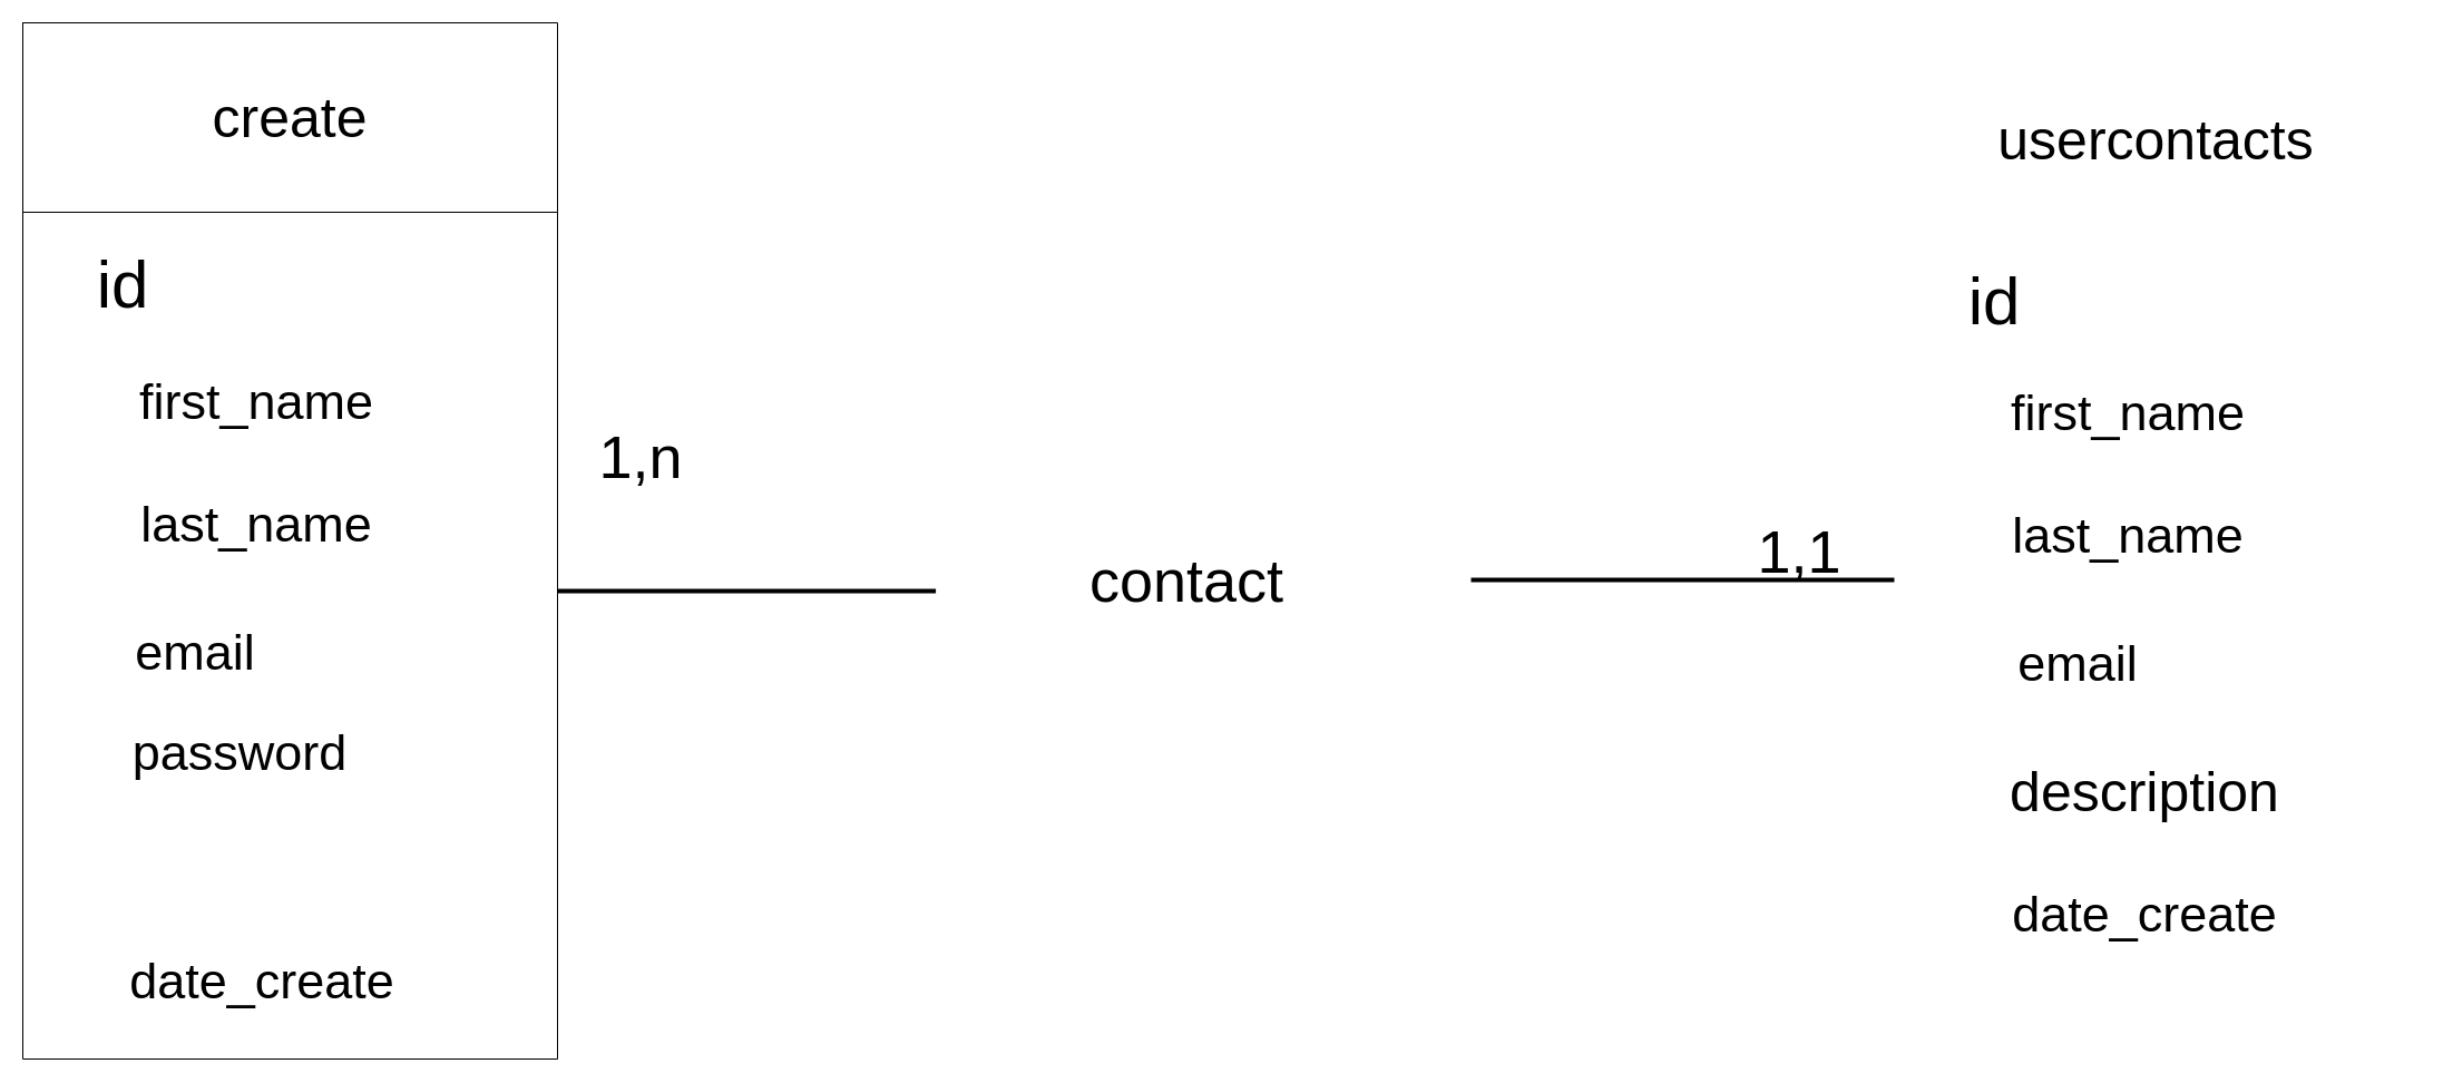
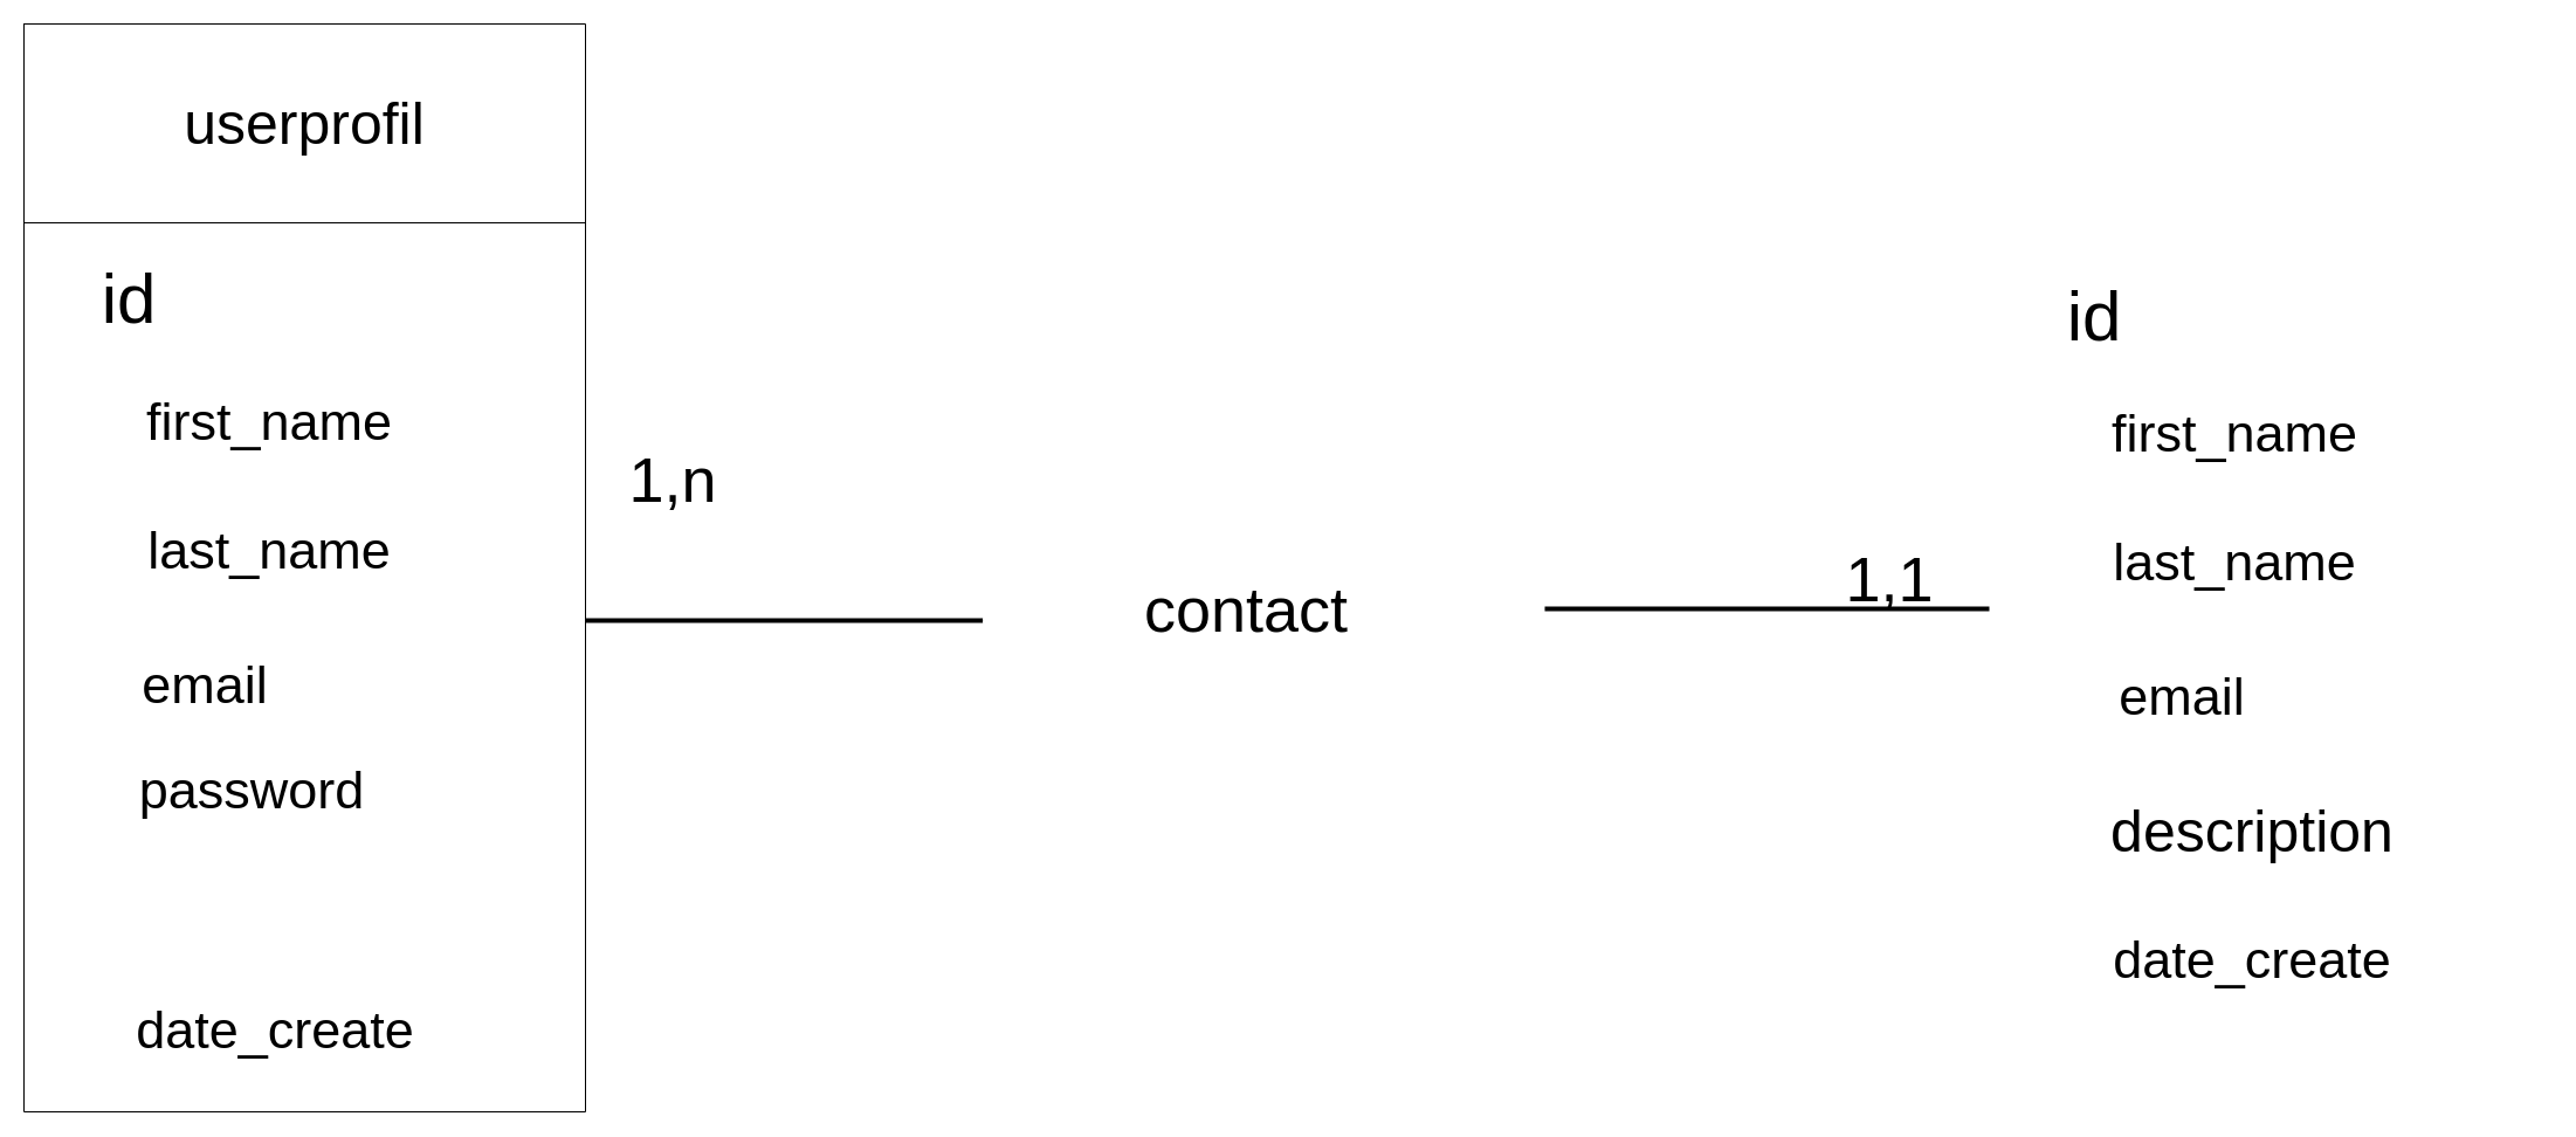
- <mxCell id="4" value="&lt;span style=&quot;font-size: 50px;&quot;&gt;create&lt;/span&gt;" style="shape=partialRectangle;html=1;whiteSpace=wrap;connectable=0;overflow=hidden;fillColor=none;top=0;left=0;bottom=0;right=0;pointerEvents=1;" vertex="1" parent="3"><mxGeometry width="480" height="170" as="geometry"><mxRectangle width="480" height="170" as="alternateBounds" /></mxGeometry></mxCell>
+ <mxCell id="4" value="&lt;span style=&quot;font-size: 50px;&quot;&gt;userprofil&lt;/span&gt;" style="shape=partialRectangle;html=1;whiteSpace=wrap;connectable=0;overflow=hidden;fillColor=none;top=0;left=0;bottom=0;right=0;pointerEvents=1;" vertex="1" parent="3"><mxGeometry width="480" height="170" as="geometry"><mxRectangle width="480" height="170" as="alternateBounds" /></mxGeometry></mxCell>
- <mxCell id="18" value="&lt;font style=&quot;font-size: 50px;&quot;&gt;usercontacts&lt;/font&gt;" style="text;strokeColor=none;align=center;fillColor=none;html=1;verticalAlign=middle;whiteSpace=wrap;rounded=0;fontSize=45;" vertex="1" parent="1"><mxGeometry x="1800" y="100" width="270" height="50" as="geometry" /></mxCell>
